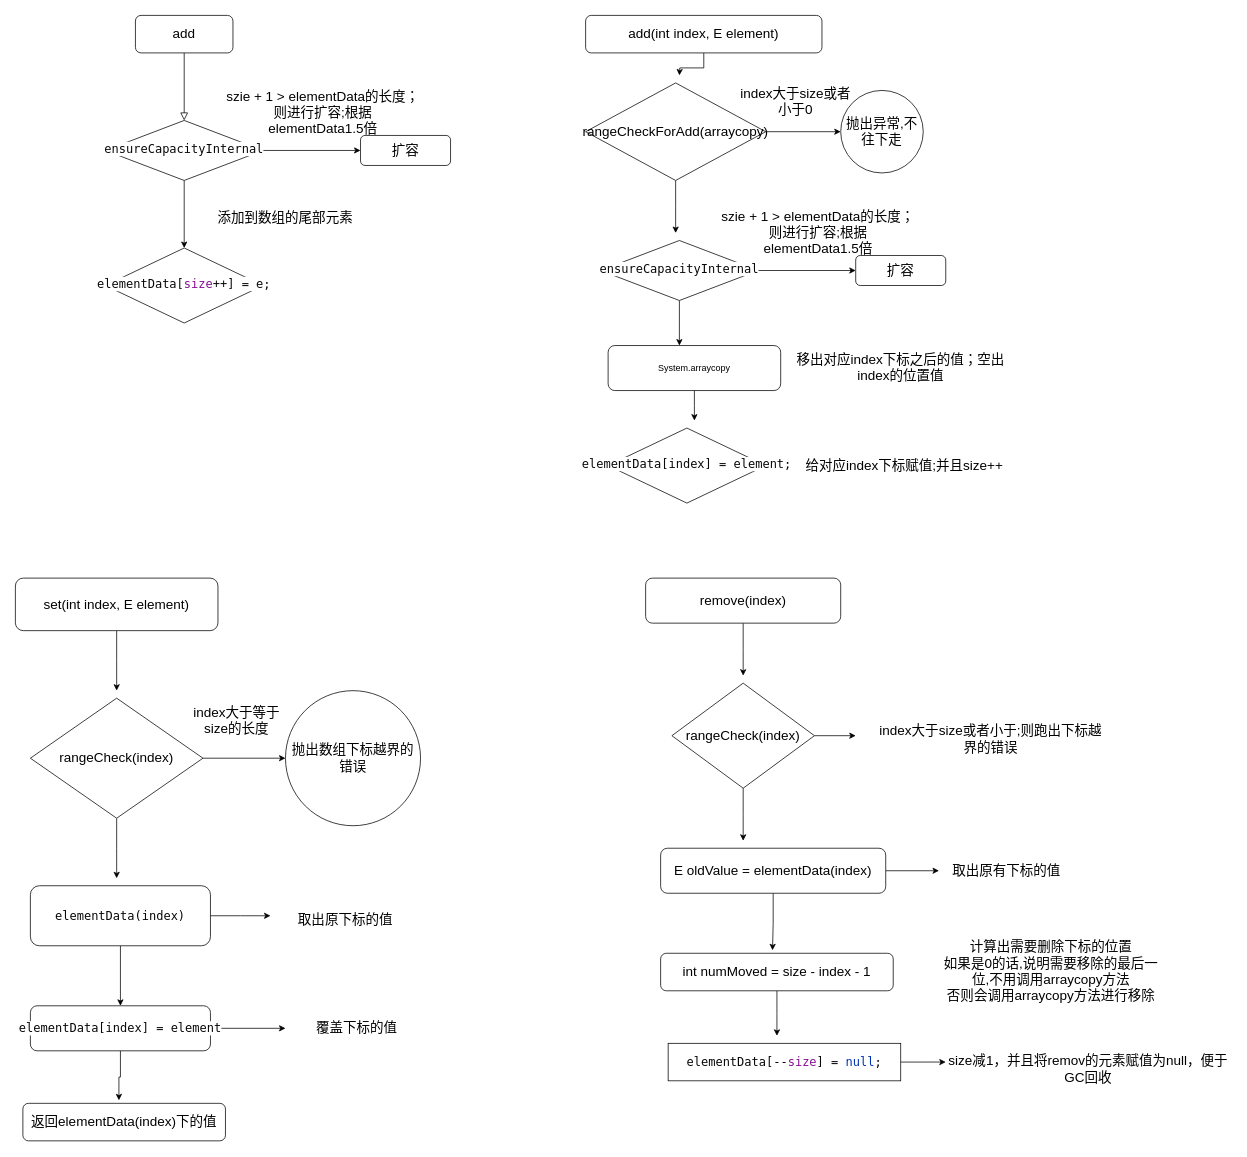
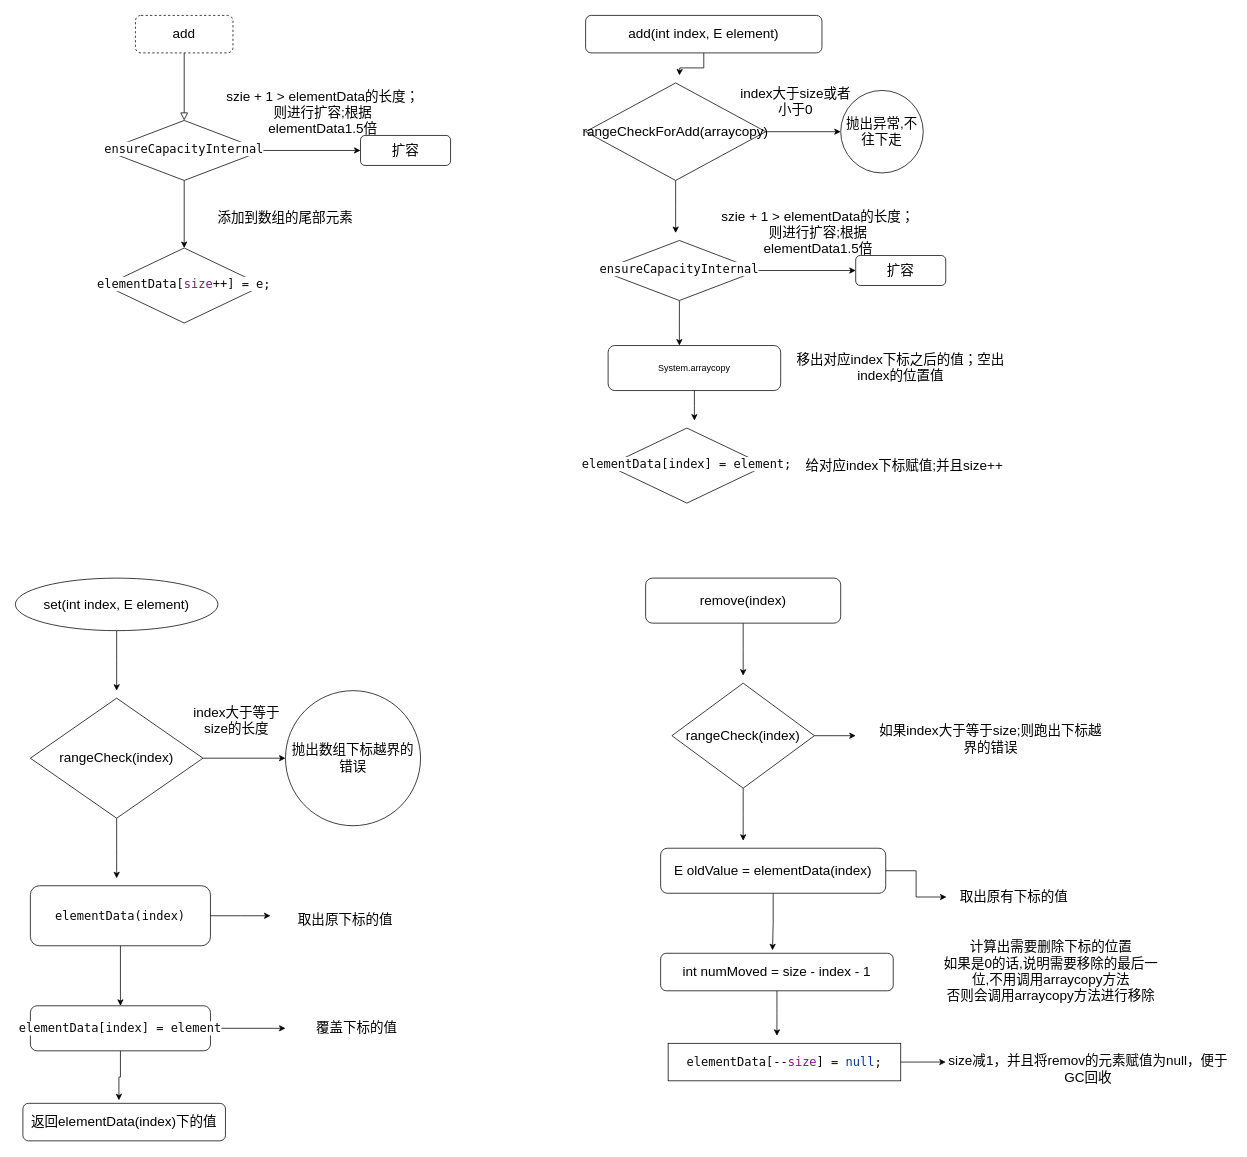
- <mxCell id="3" value="&lt;font style=&quot;font-size: 18px;&quot;&gt;add&lt;/font&gt;" style="rounded=1;whiteSpace=wrap;html=1;fontSize=12;glass=0;strokeWidth=1;shadow=0;" parent="1" vertex="1"><mxGeometry x="180" y="20" width="130" height="50" as="geometry" /></mxCell>
+ <mxCell id="3" value="&lt;font style=&quot;font-size: 18px;&quot;&gt;add&lt;/font&gt;" style="rounded=1;whiteSpace=wrap;html=1;fontSize=12;glass=0;strokeWidth=1;shadow=0;dashed=1;" parent="1" vertex="1"><mxGeometry x="180" y="20" width="130" height="50" as="geometry" /></mxCell>
- <mxCell id="29" value="&lt;font style=&quot;font-size: 18px;&quot;&gt;set(int index, E element)&lt;/font&gt;" style="rounded=1;whiteSpace=wrap;html=1;" parent="1" vertex="1"><mxGeometry x="20" y="770" width="270" height="70" as="geometry" /></mxCell>
+ <mxCell id="29" value="&lt;font style=&quot;font-size: 18px;&quot;&gt;set(int index, E element)&lt;/font&gt;" style="ellipse;whiteSpace=wrap;html=1;" parent="1" vertex="1"><mxGeometry x="20" y="770" width="270" height="70" as="geometry" /></mxCell>
- <mxCell id="49" value="&lt;font style=&quot;font-size: 18px;&quot;&gt;index大于size或者小于;则跑出下标越界的错误&lt;/font&gt;" style="text;html=1;strokeColor=none;fillColor=none;align=center;verticalAlign=middle;whiteSpace=wrap;rounded=0;" parent="1" vertex="1"><mxGeometry x="1170" y="970" width="300" height="30" as="geometry" /></mxCell>
+ <mxCell id="49" value="&lt;font style=&quot;font-size: 18px;&quot;&gt;如果index大于等于size;则跑出下标越界的错误&lt;/font&gt;" style="text;html=1;strokeColor=none;fillColor=none;align=center;verticalAlign=middle;whiteSpace=wrap;rounded=0;" parent="1" vertex="1"><mxGeometry x="1170" y="970" width="300" height="30" as="geometry" /></mxCell>
- <mxCell id="53" value="&lt;font style=&quot;font-size: 18px;&quot;&gt;取出原有下标的值&lt;/font&gt;" style="text;html=1;strokeColor=none;fillColor=none;align=center;verticalAlign=middle;whiteSpace=wrap;rounded=0;" parent="1" vertex="1"><mxGeometry x="1251" y="1145" width="180" height="30" as="geometry" /></mxCell>
+ <mxCell id="53" value="&lt;font style=&quot;font-size: 18px;&quot;&gt;取出原有下标的值&lt;/font&gt;" style="text;html=1;strokeColor=none;fillColor=none;align=center;verticalAlign=middle;whiteSpace=wrap;rounded=0;" parent="1" vertex="1"><mxGeometry x="1261" y="1180" width="180" height="30" as="geometry" /></mxCell>
